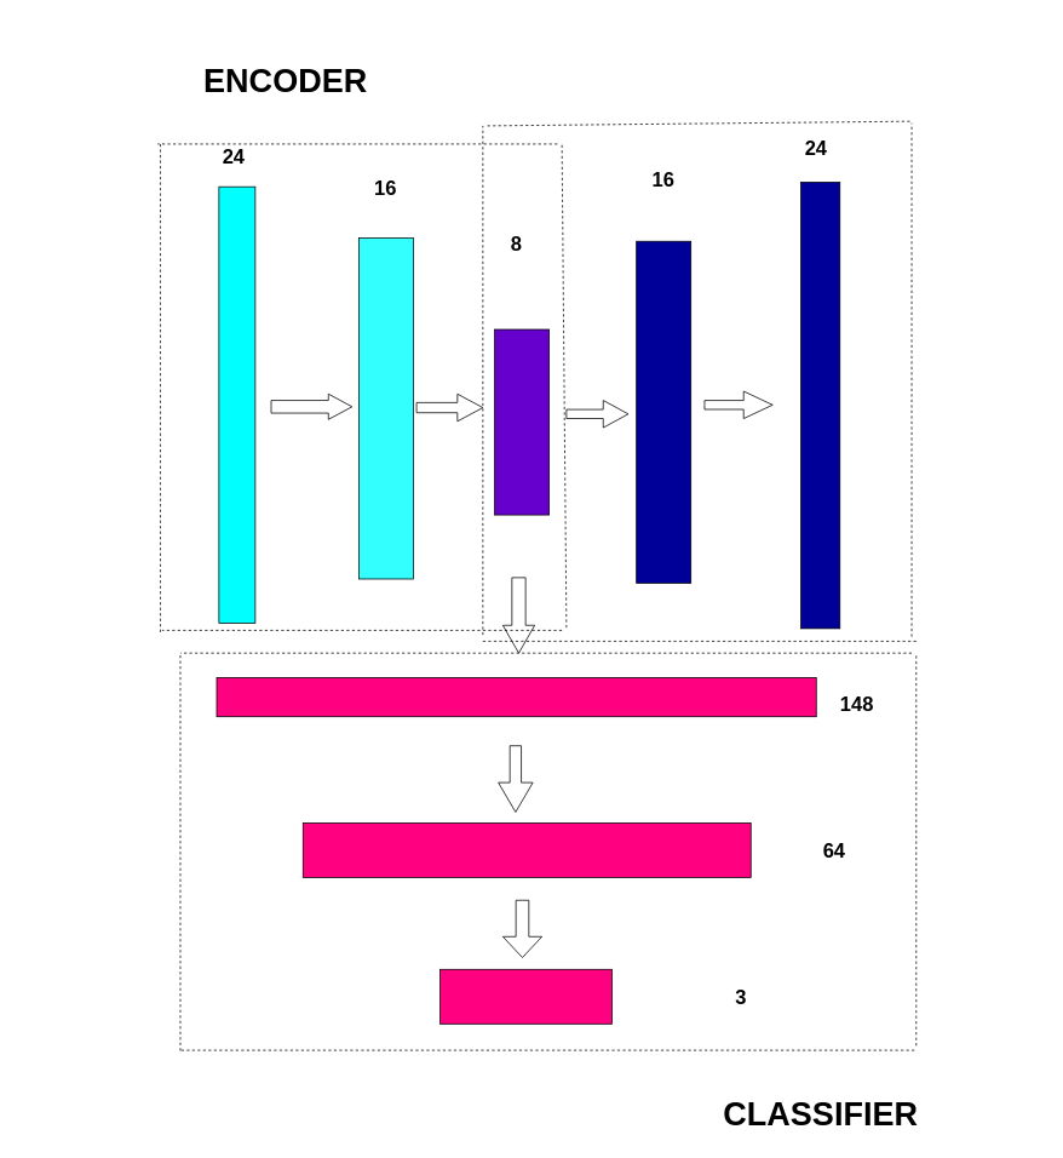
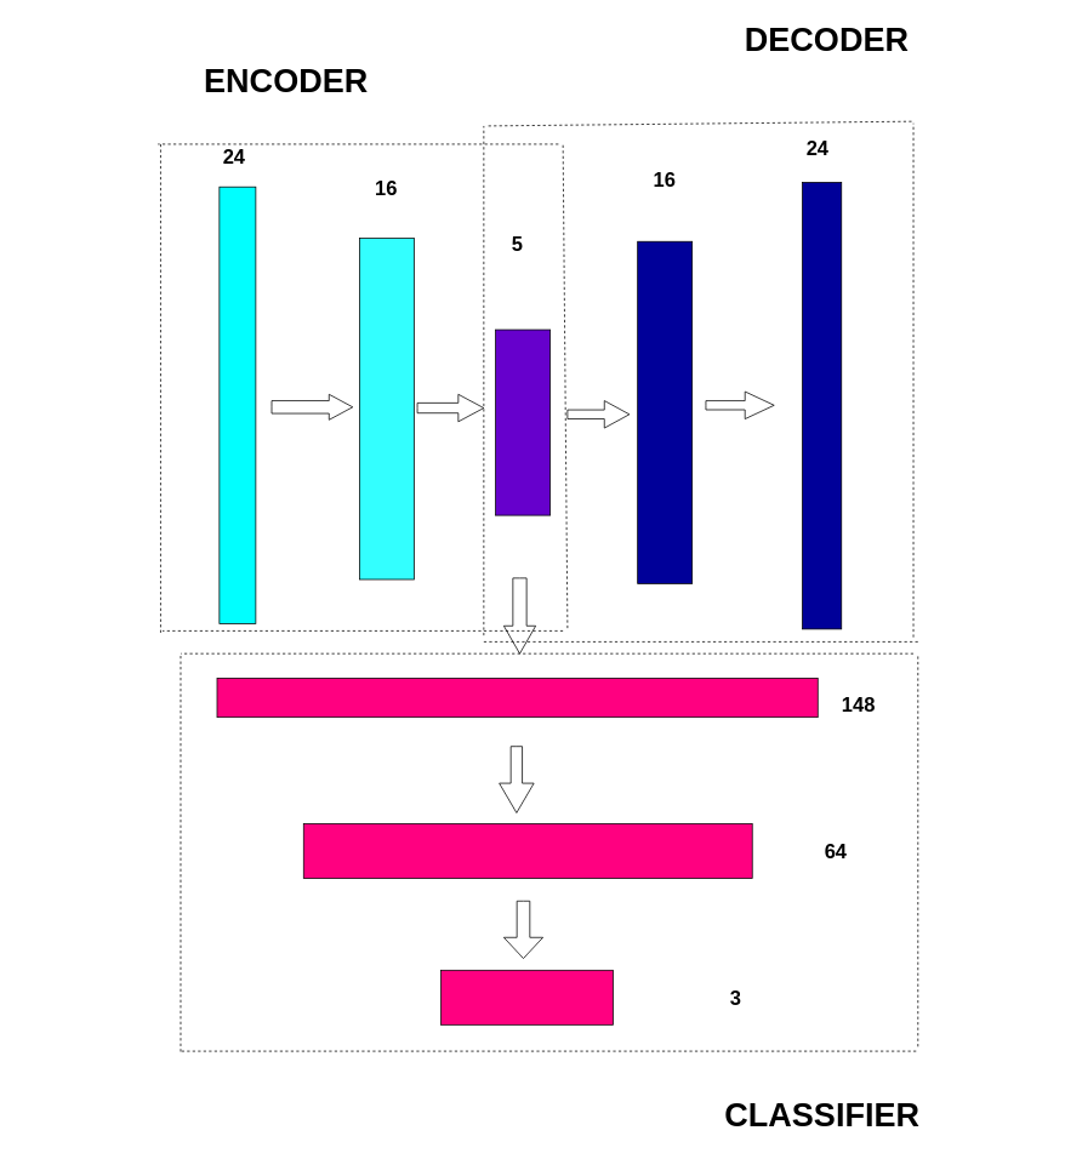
+ <mxCell id="26" value="&lt;font style=&quot;font-size: 36px&quot;&gt;&lt;b&gt;DECODER&lt;/b&gt;&lt;/font&gt;" style="text;html=1;strokeColor=none;fillColor=#ffffff;align=center;verticalAlign=middle;whiteSpace=wrap;rounded=0;fontSize=22;" parent="1" vertex="1"><mxGeometry x="823" y="20" width="170" height="45" as="geometry" /></mxCell>
- <mxCell id="18" value="&lt;b&gt;8&lt;/b&gt;" style="text;html=1;strokeColor=none;fillColor=#ffffff;align=center;verticalAlign=middle;whiteSpace=wrap;rounded=0;fontSize=22;" parent="1" vertex="1"><mxGeometry x="533" y="230" width="70" height="78" as="geometry" /></mxCell>
+ <mxCell id="18" value="&lt;b&gt;5&lt;/b&gt;" style="text;html=1;strokeColor=none;fillColor=#ffffff;align=center;verticalAlign=middle;whiteSpace=wrap;rounded=0;fontSize=22;" parent="1" vertex="1"><mxGeometry x="533" y="230" width="70" height="78" as="geometry" /></mxCell>
- <mxCell id="22" value="&lt;b&gt;3&lt;/b&gt;" style="text;html=1;strokeColor=none;fillColor=#ffffff;align=center;verticalAlign=middle;whiteSpace=wrap;rounded=0;fontSize=22;" parent="1" vertex="1"><mxGeometry x="773" y="1075" width="85" height="45" as="geometry" /></mxCell>
+ <mxCell id="22" value="&lt;b&gt;3&lt;/b&gt;" style="text;html=1;strokeColor=none;fillColor=#ffffff;align=center;verticalAlign=middle;whiteSpace=wrap;rounded=0;fontSize=22;" parent="1" vertex="1"><mxGeometry x="773" y="1075" width="70" height="45" as="geometry" /></mxCell>
